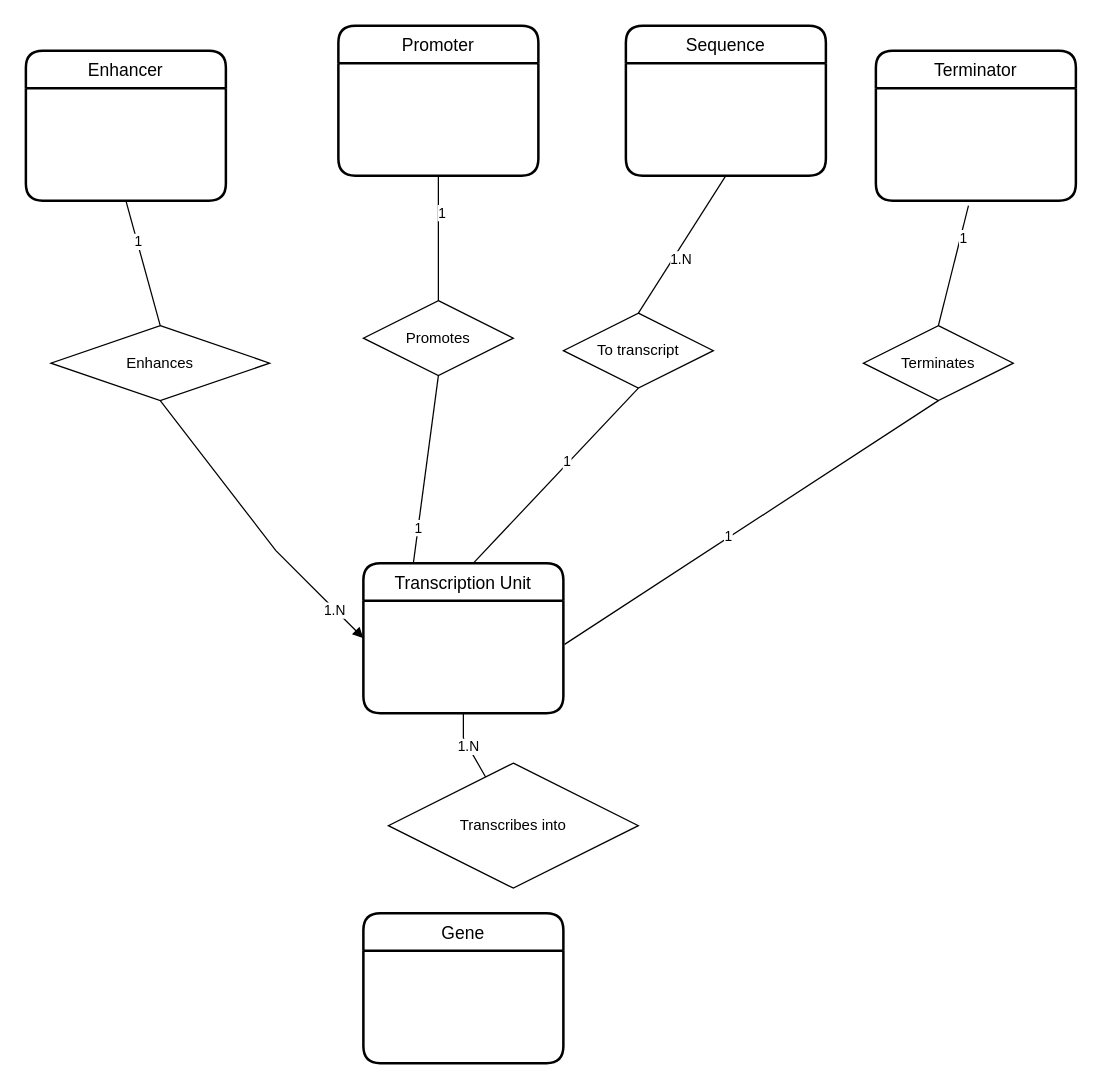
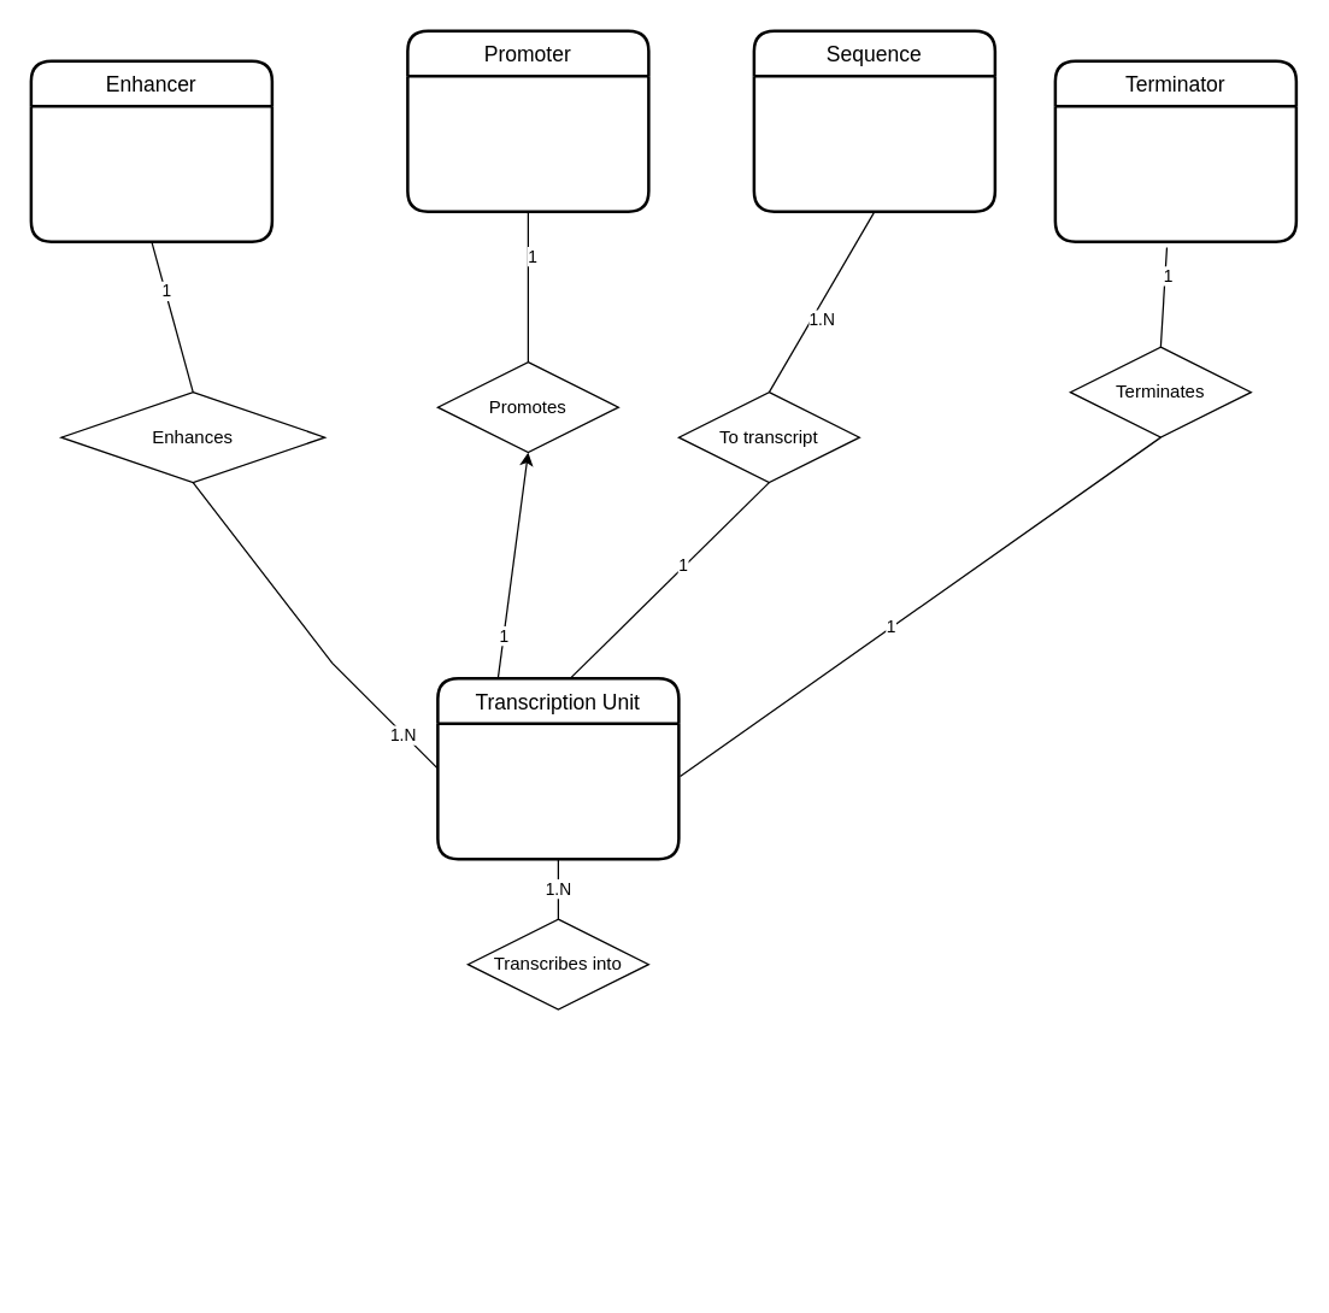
- <mxCell id="17" value="To transcript" style="shape=rhombus;perimeter=rhombusPerimeter;whiteSpace=wrap;html=1;align=center;" vertex="1" parent="1"><mxGeometry x="450" y="250" width="120" height="60" as="geometry" /></mxCell>
+ <mxCell id="17" value="To transcript" style="shape=rhombus;perimeter=rhombusPerimeter;whiteSpace=wrap;html=1;align=center;" vertex="1" parent="1"><mxGeometry x="450" y="260" width="120" height="60" as="geometry" /></mxCell>
- <mxCell id="10" value="Terminates" style="shape=rhombus;perimeter=rhombusPerimeter;whiteSpace=wrap;html=1;align=center;" vertex="1" parent="1"><mxGeometry x="690" y="260" width="120" height="60" as="geometry" /></mxCell>
+ <mxCell id="10" value="Terminates" style="shape=rhombus;perimeter=rhombusPerimeter;whiteSpace=wrap;html=1;align=center;" vertex="1" parent="1"><mxGeometry x="710" y="230" width="120" height="60" as="geometry" /></mxCell>
- <mxCell id="28" value="" style="endArrow=none;html=1;rounded=0;entryX=0.5;entryY=1;entryDx=0;entryDy=0;exitX=0.25;exitY=0;exitDx=0;exitDy=0;" edge="1" parent="1" source="3" target="25"><mxGeometry relative="1" as="geometry"><mxPoint x="240" y="350" as="sourcePoint" /><mxPoint x="400" y="350" as="targetPoint" /></mxGeometry></mxCell>
+ <mxCell id="28" value="" style="endArrow=classic;html=1;rounded=0;entryX=0.5;entryY=1;entryDx=0;entryDy=0;exitX=0.25;exitY=0;exitDx=0;exitDy=0;" edge="1" parent="1" source="3" target="25"><mxGeometry relative="1" as="geometry"><mxPoint x="240" y="350" as="sourcePoint" /><mxPoint x="400" y="350" as="targetPoint" /></mxGeometry></mxCell>
- <mxCell id="23" value="" style="endArrow=block;html=1;rounded=0;exitX=0.5;exitY=1;exitDx=0;exitDy=0;entryX=0;entryY=0.5;entryDx=0;entryDy=0;" edge="1" parent="1" source="20" target="3"><mxGeometry relative="1" as="geometry"><mxPoint x="100" y="360" as="sourcePoint" /><mxPoint x="260" y="360" as="targetPoint" /><Array as="points"><mxPoint x="220" y="440" /></Array></mxGeometry></mxCell>
+ <mxCell id="23" value="" style="endArrow=none;html=1;rounded=0;exitX=0.5;exitY=1;exitDx=0;exitDy=0;entryX=0;entryY=0.5;entryDx=0;entryDy=0;" edge="1" parent="1" source="20" target="3"><mxGeometry relative="1" as="geometry"><mxPoint x="100" y="360" as="sourcePoint" /><mxPoint x="260" y="360" as="targetPoint" /><Array as="points"><mxPoint x="220" y="440" /></Array></mxGeometry></mxCell>
- <mxCell id="8" value="Transcribes into" style="shape=rhombus;perimeter=rhombusPerimeter;whiteSpace=wrap;html=1;align=center;" vertex="1" parent="1"><mxGeometry x="310" y="610" width="200" height="100" as="geometry" /></mxCell>
+ <mxCell id="8" value="Transcribes into" style="shape=rhombus;perimeter=rhombusPerimeter;whiteSpace=wrap;html=1;align=center;" vertex="1" parent="1"><mxGeometry x="310" y="610" width="120" height="60" as="geometry" /></mxCell>
- <mxCell id="2" value="Gene" style="swimlane;childLayout=stackLayout;horizontal=1;startSize=30;horizontalStack=0;rounded=1;fontSize=14;fontStyle=0;strokeWidth=2;resizeParent=0;resizeLast=1;shadow=0;dashed=0;align=center;" vertex="1" parent="1"><mxGeometry x="290" y="730" width="160" height="120" as="geometry" /></mxCell>
